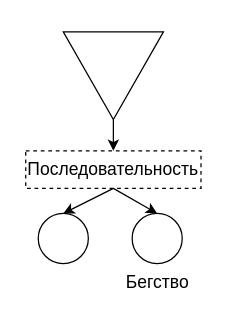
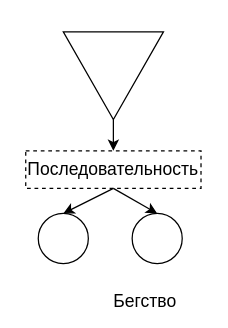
- <mxCell id="7" value="&lt;font style=&quot;font-size: 14px;&quot;&gt;Бегство&lt;/font&gt;" style="text;html=1;align=center;verticalAlign=middle;resizable=0;points=[];autosize=1;strokeColor=none;fillColor=none;" vertex="1" parent="1"><mxGeometry x="90" y="210" width="70" height="30" as="geometry" /></mxCell>
+ <mxCell id="7" value="&lt;font style=&quot;font-size: 14px;&quot;&gt;Бегство&lt;/font&gt;" style="text;html=1;align=center;verticalAlign=middle;resizable=0;points=[];autosize=1;strokeColor=none;fillColor=none;" vertex="1" parent="1"><mxGeometry x="80" y="225" width="70" height="30" as="geometry" /></mxCell>
